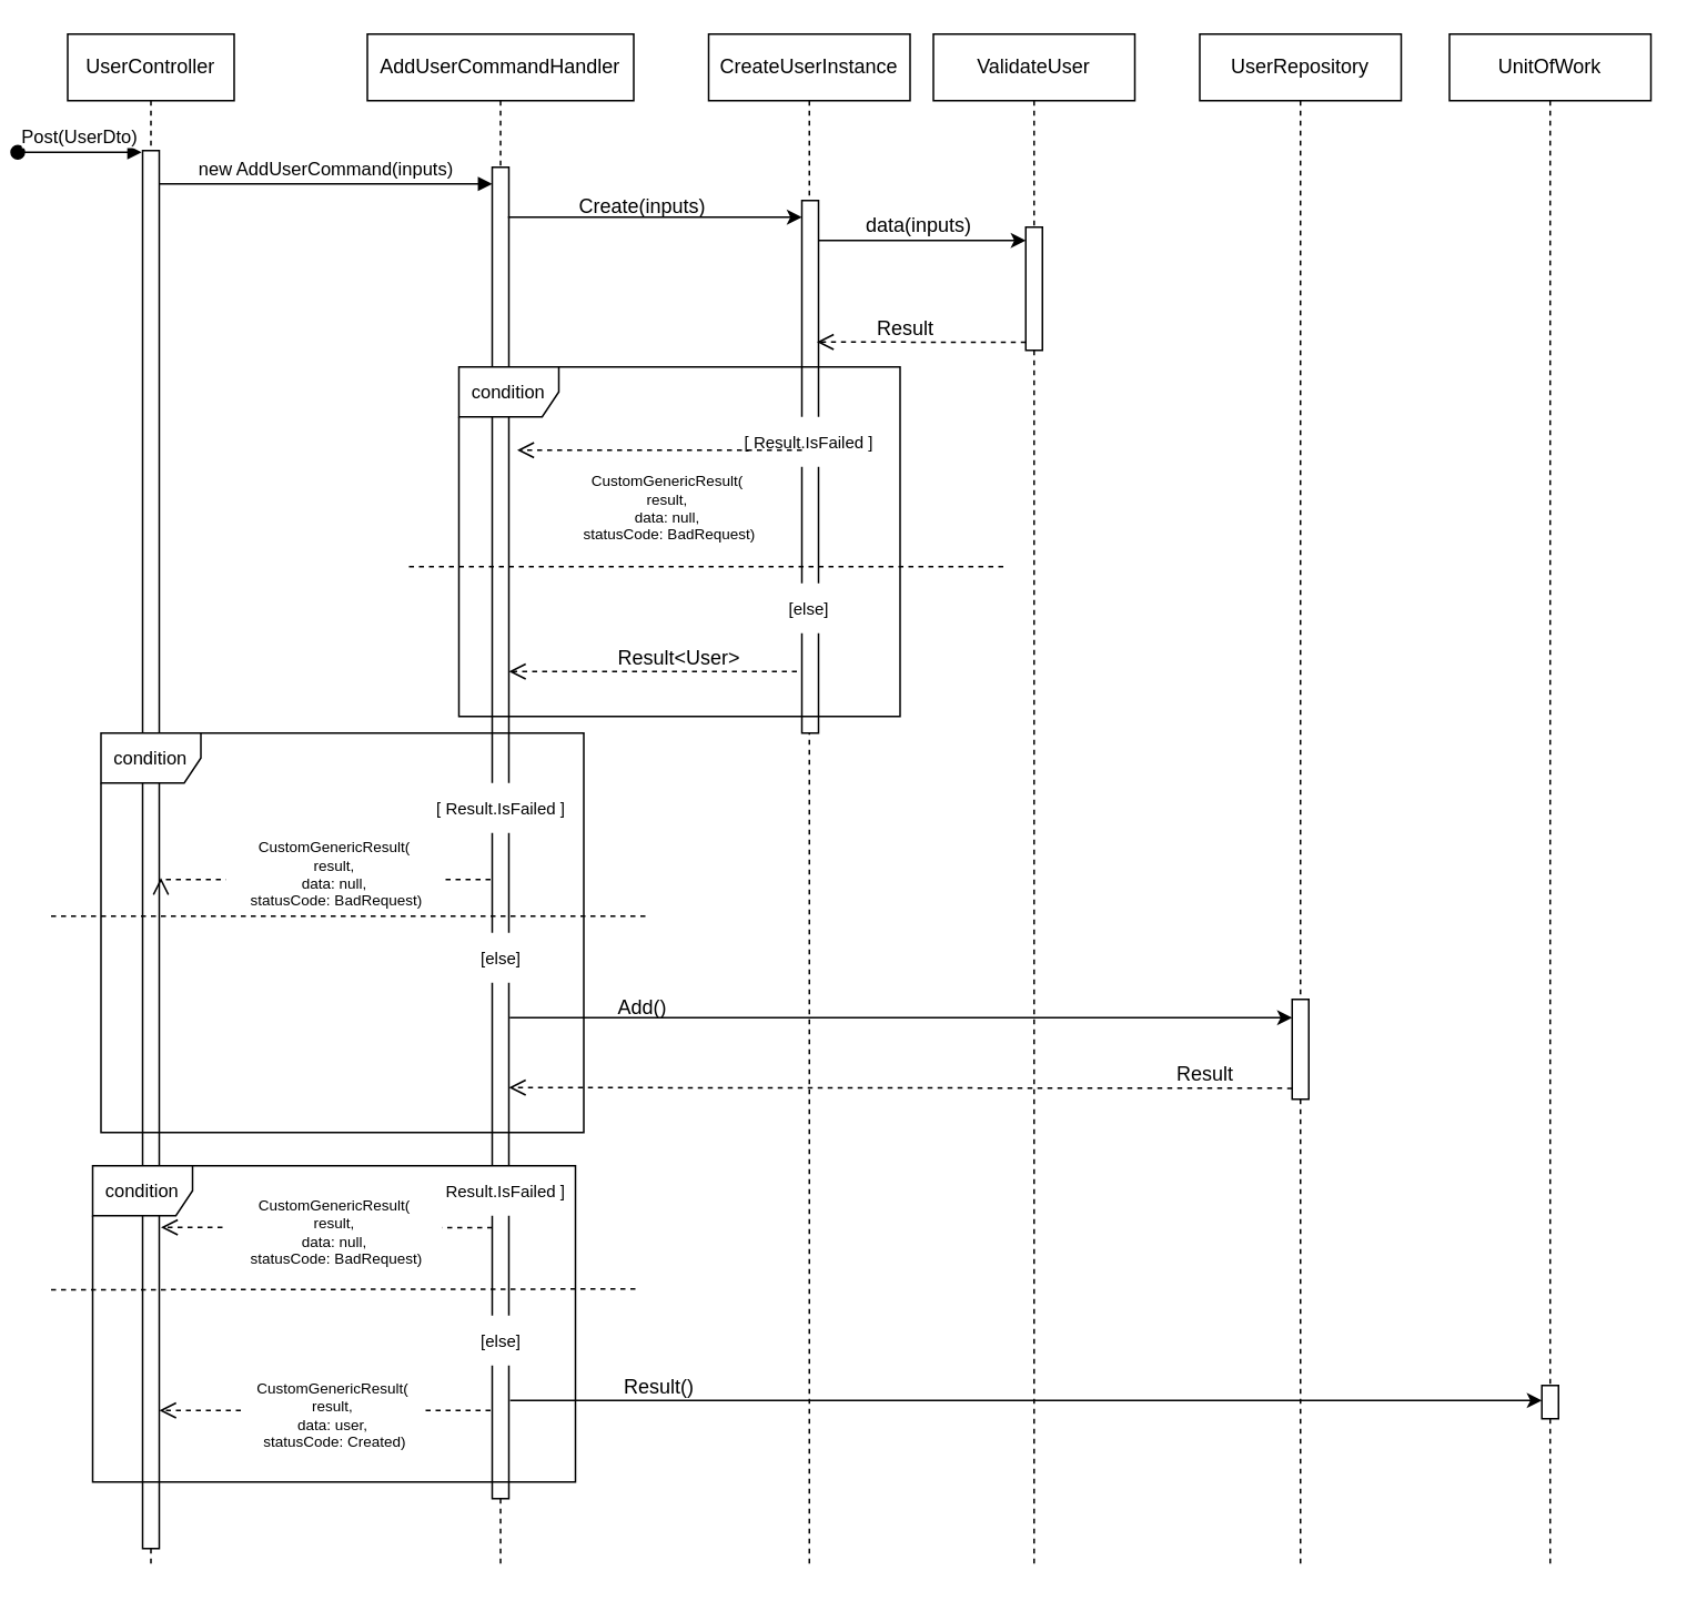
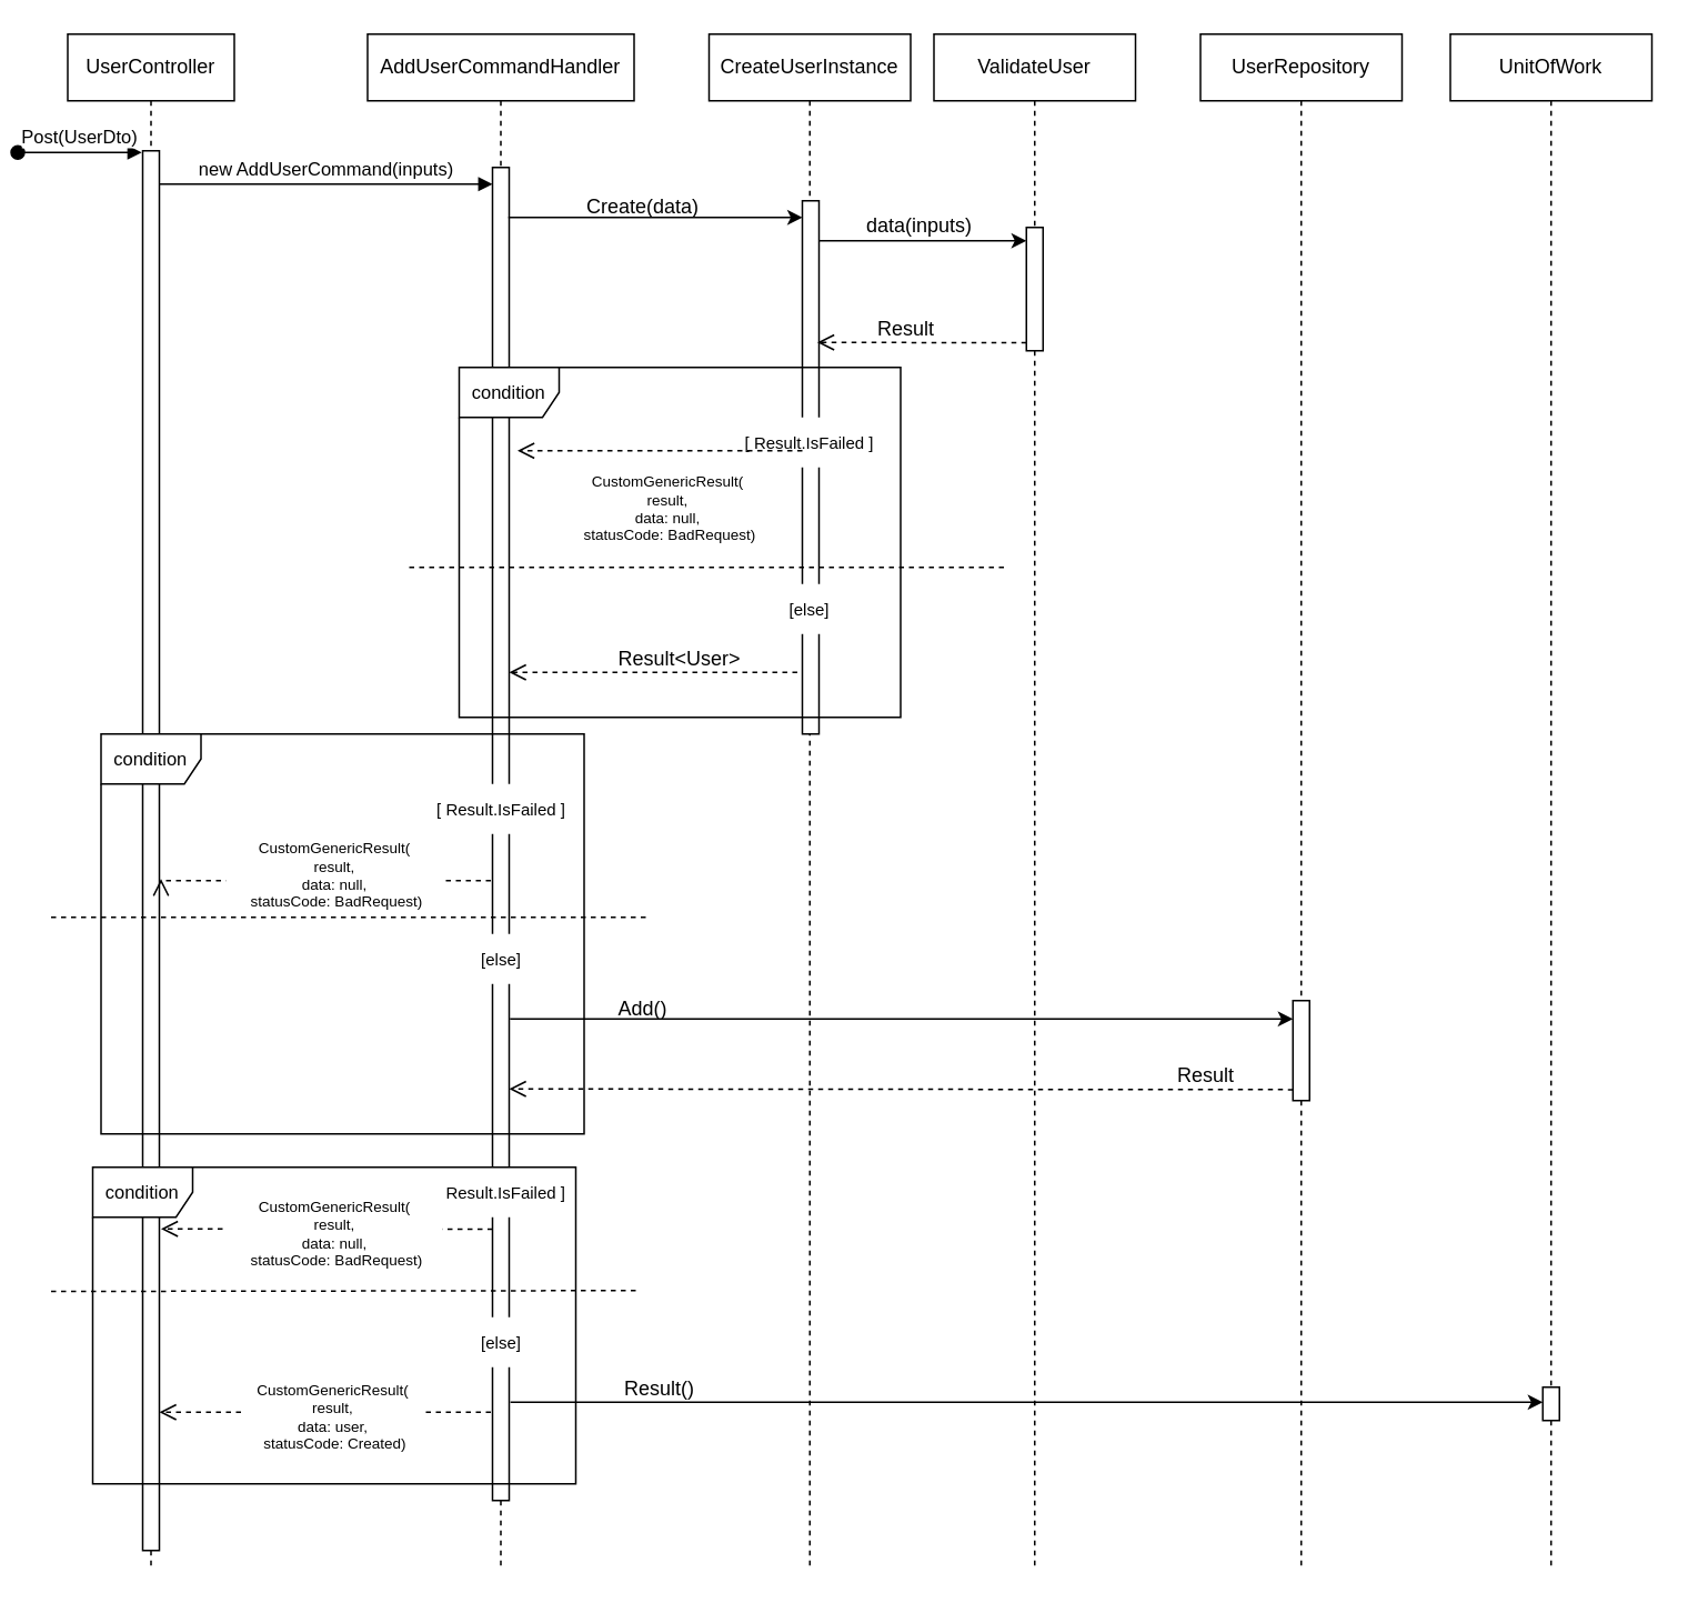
- <mxCell id="11" value="Create(inputs)" style="text;html=1;align=center;verticalAlign=middle;resizable=0;points=[];autosize=1;strokeColor=none;fillColor=none;" parent="1" vertex="1"><mxGeometry x="325" y="109" width="100" height="30" as="geometry" /></mxCell>
+ <mxCell id="11" value="Create(data)" style="text;html=1;align=center;verticalAlign=middle;resizable=0;points=[];autosize=1;strokeColor=none;fillColor=none;" parent="1" vertex="1"><mxGeometry x="325" y="109" width="100" height="30" as="geometry" /></mxCell>
